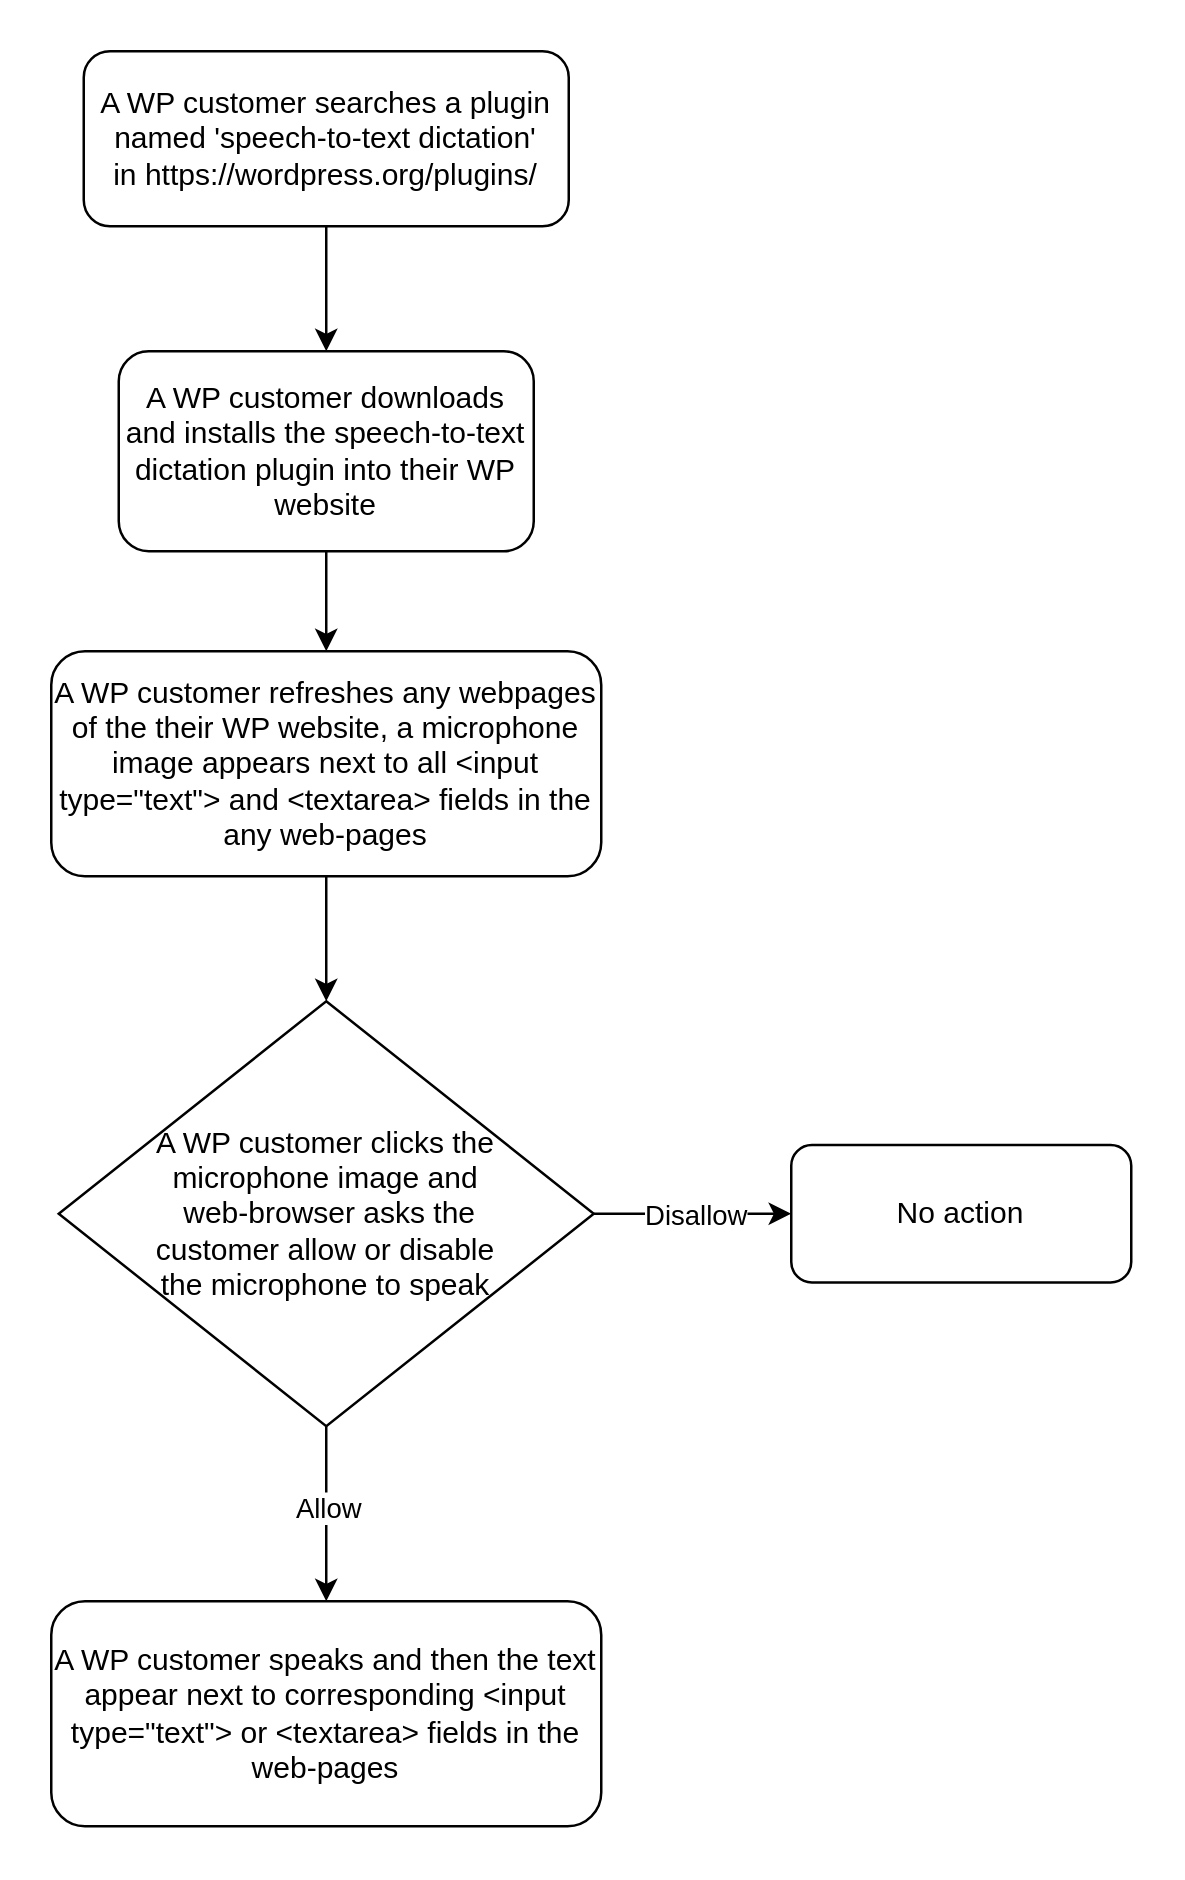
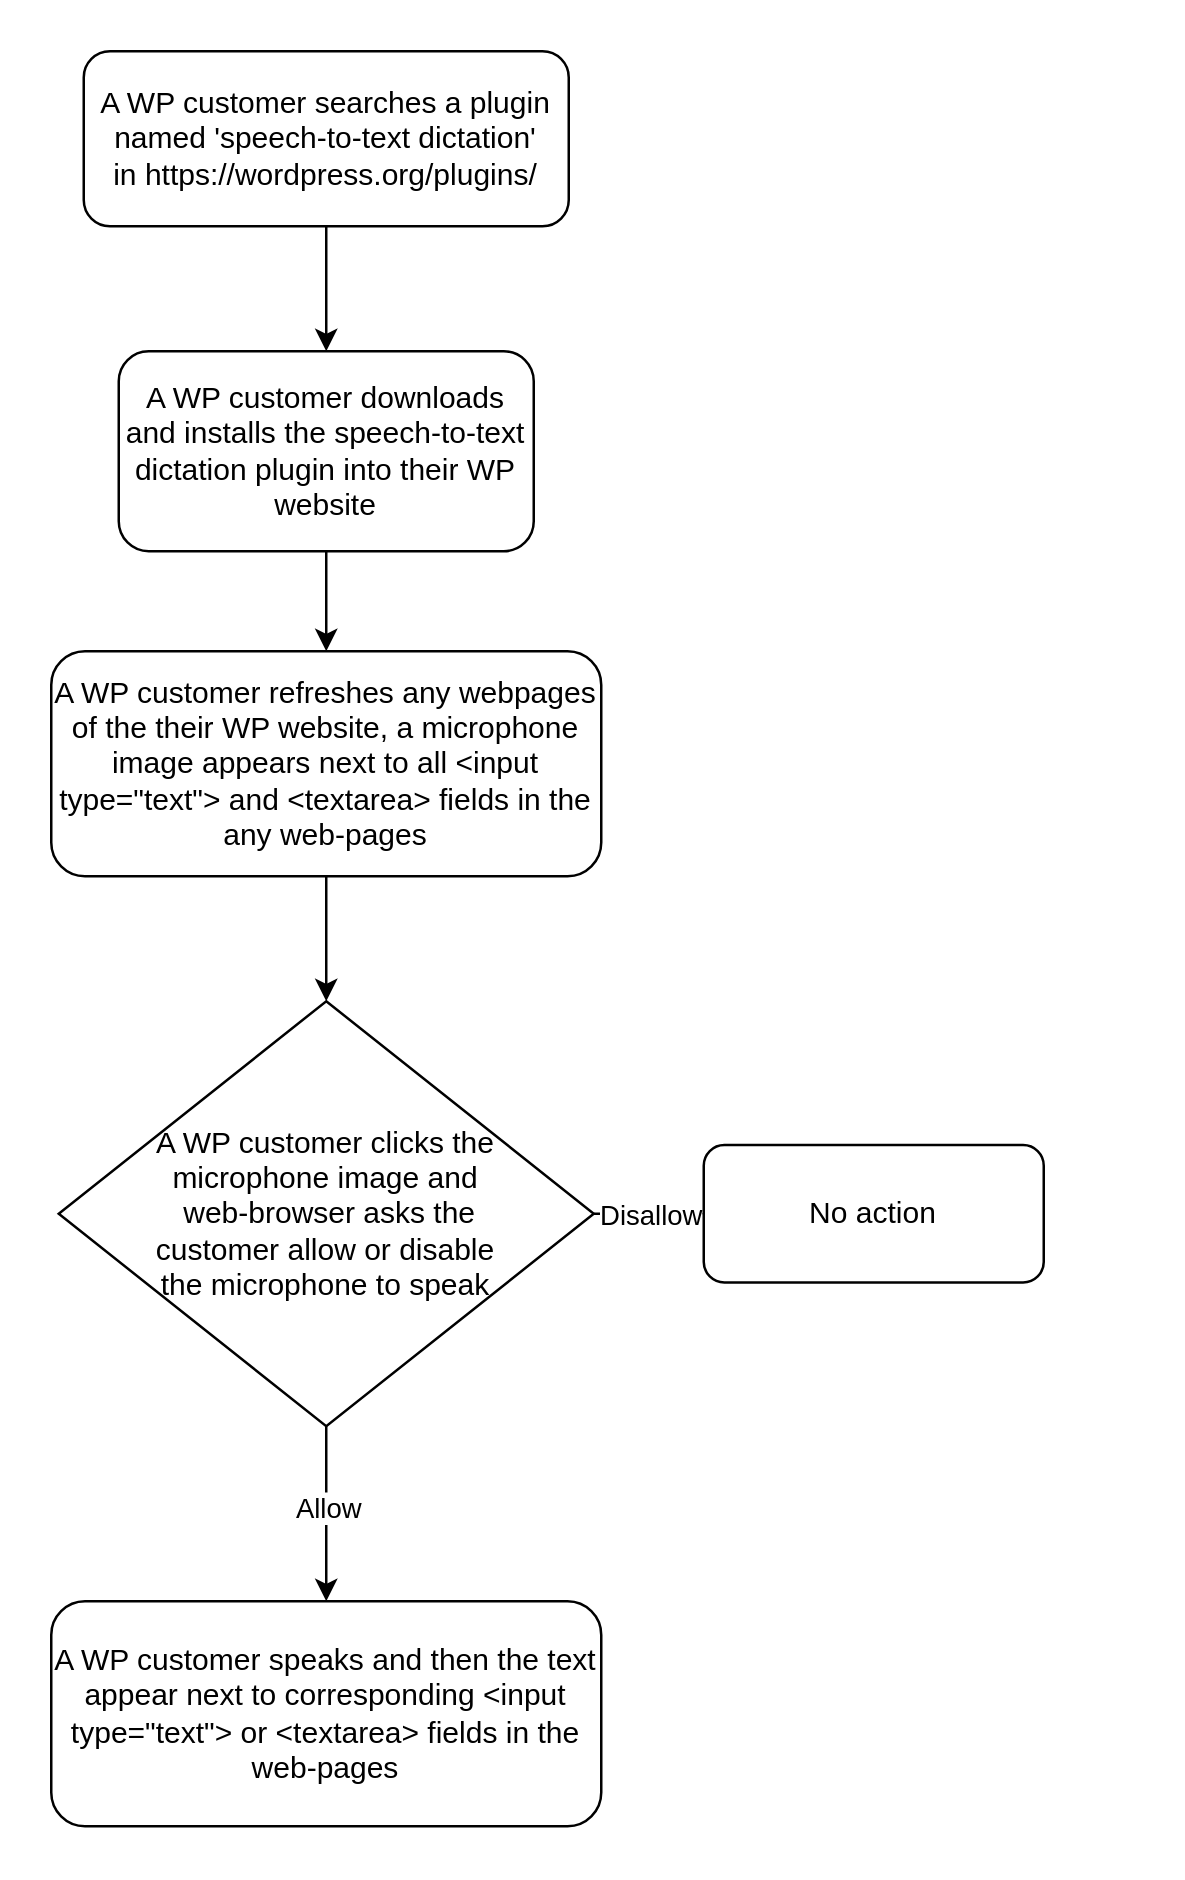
- <mxCell id="12" value="No action" style="rounded=1;whiteSpace=wrap;html=1;fontSize=12;glass=0;strokeWidth=1;shadow=0;" parent="1" vertex="1"><mxGeometry x="316" y="457.5" width="136" height="55" as="geometry" /></mxCell>
+ <mxCell id="12" value="No action" style="rounded=1;whiteSpace=wrap;html=1;fontSize=12;glass=0;strokeWidth=1;shadow=0;" parent="1" vertex="1"><mxGeometry x="281" y="457.5" width="136" height="55" as="geometry" /></mxCell>
